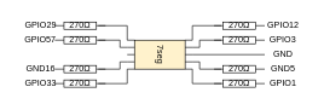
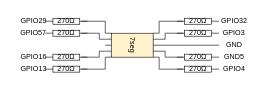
- <mxCell id="55" value="GPIO12" style="text;html=1;align=center;verticalAlign=middle;resizable=0;points=[];autosize=1;strokeColor=none;fillColor=none;" vertex="1" parent="1"><mxGeometry x="355" y="20" width="70" height="30" as="geometry" /></mxCell>
+ <mxCell id="55" value="GPIO32" style="text;html=1;align=center;verticalAlign=middle;resizable=0;points=[];autosize=1;strokeColor=none;fillColor=none;" vertex="1" parent="1"><mxGeometry x="355" y="20" width="70" height="30" as="geometry" /></mxCell>
- <mxCell id="53" value="GND16" style="text;html=1;align=center;verticalAlign=middle;resizable=0;points=[];autosize=1;strokeColor=none;fillColor=none;" vertex="1" parent="1"><mxGeometry x="20" y="80" width="70" height="30" as="geometry" /></mxCell>
+ <mxCell id="53" value="GPIO16" style="text;html=1;align=center;verticalAlign=middle;resizable=0;points=[];autosize=1;strokeColor=none;fillColor=none;" vertex="1" parent="1"><mxGeometry x="20" y="80" width="70" height="30" as="geometry" /></mxCell>
- <mxCell id="54" value="GPIO33" style="text;html=1;align=center;verticalAlign=middle;resizable=0;points=[];autosize=1;strokeColor=none;fillColor=none;" vertex="1" parent="1"><mxGeometry x="20" y="100" width="70" height="30" as="geometry" /></mxCell>
+ <mxCell id="54" value="GPIO13" style="text;html=1;align=center;verticalAlign=middle;resizable=0;points=[];autosize=1;strokeColor=none;fillColor=none;" vertex="1" parent="1"><mxGeometry x="20" y="100" width="70" height="30" as="geometry" /></mxCell>
- <mxCell id="58" value="GPIO1" style="text;html=1;align=center;verticalAlign=middle;resizable=0;points=[];autosize=1;strokeColor=none;fillColor=none;" vertex="1" parent="1"><mxGeometry x="360" y="100" width="60" height="30" as="geometry" /></mxCell>
+ <mxCell id="58" value="GPIO4" style="text;html=1;align=center;verticalAlign=middle;resizable=0;points=[];autosize=1;strokeColor=none;fillColor=none;" vertex="1" parent="1"><mxGeometry x="360" y="100" width="60" height="30" as="geometry" /></mxCell>
